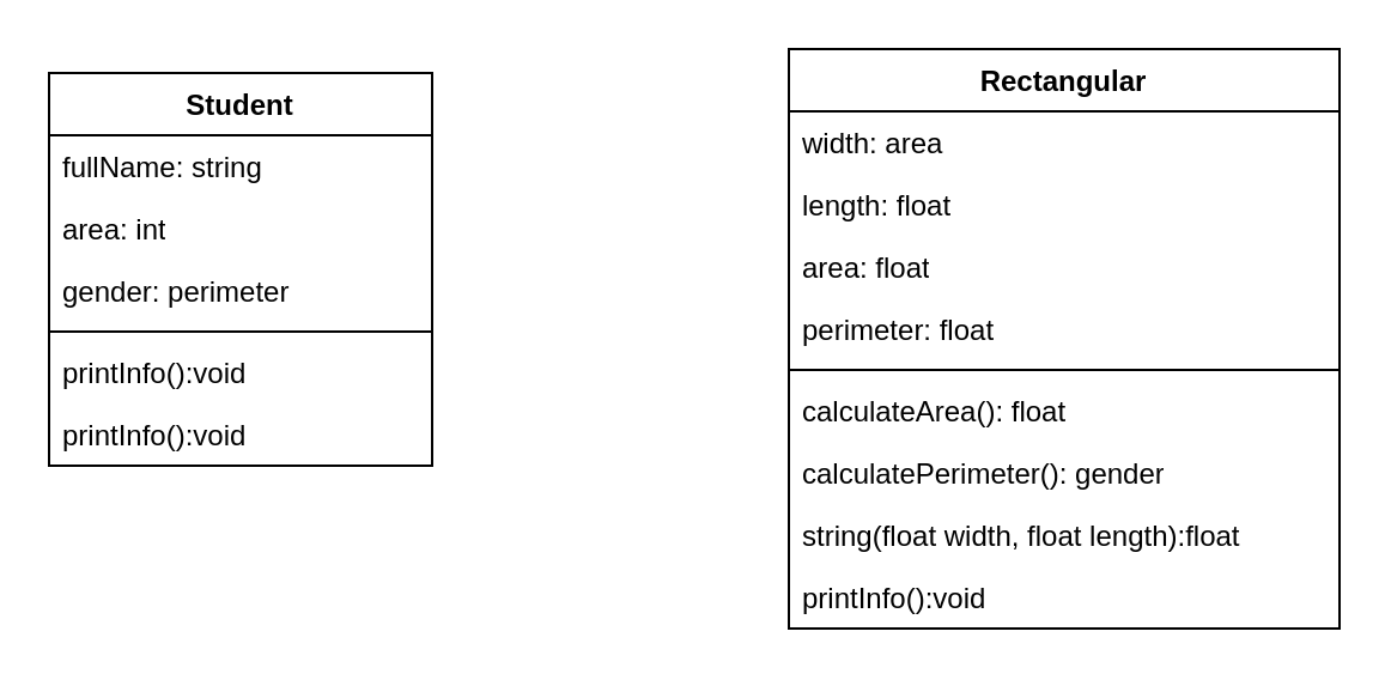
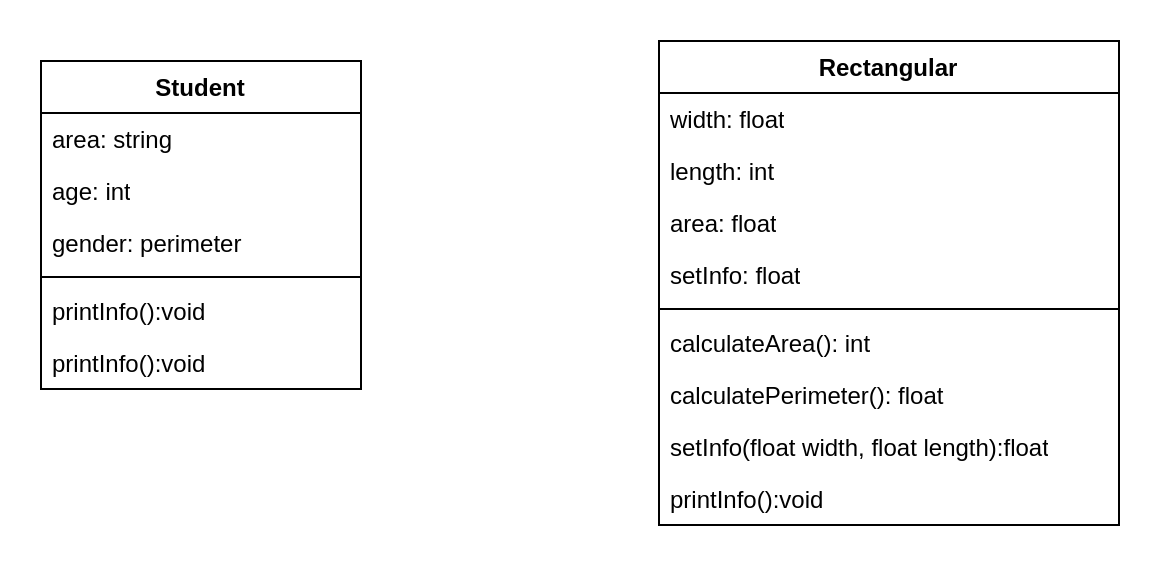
- <mxCell id="10" value="width: area" style="text;strokeColor=none;fillColor=none;align=left;verticalAlign=top;spacingLeft=4;spacingRight=4;overflow=hidden;rotatable=0;points=[[0,0.5],[1,0.5]];portConstraint=eastwest;whiteSpace=wrap;html=1;" vertex="1" parent="9"><mxGeometry y="26" width="230" height="26" as="geometry" /></mxCell>
+ <mxCell id="10" value="width: float" style="text;strokeColor=none;fillColor=none;align=left;verticalAlign=top;spacingLeft=4;spacingRight=4;overflow=hidden;rotatable=0;points=[[0,0.5],[1,0.5]];portConstraint=eastwest;whiteSpace=wrap;html=1;" vertex="1" parent="9"><mxGeometry y="26" width="230" height="26" as="geometry" /></mxCell>
- <mxCell id="3" value="fullName: string" style="text;strokeColor=none;fillColor=none;align=left;verticalAlign=top;spacingLeft=4;spacingRight=4;overflow=hidden;rotatable=0;points=[[0,0.5],[1,0.5]];portConstraint=eastwest;whiteSpace=wrap;html=1;" vertex="1" parent="2"><mxGeometry y="26" width="160" height="26" as="geometry" /></mxCell>
+ <mxCell id="3" value="area: string" style="text;strokeColor=none;fillColor=none;align=left;verticalAlign=top;spacingLeft=4;spacingRight=4;overflow=hidden;rotatable=0;points=[[0,0.5],[1,0.5]];portConstraint=eastwest;whiteSpace=wrap;html=1;" vertex="1" parent="2"><mxGeometry y="26" width="160" height="26" as="geometry" /></mxCell>
- <mxCell id="11" value="length: float" style="text;strokeColor=none;fillColor=none;align=left;verticalAlign=top;spacingLeft=4;spacingRight=4;overflow=hidden;rotatable=0;points=[[0,0.5],[1,0.5]];portConstraint=eastwest;whiteSpace=wrap;html=1;" vertex="1" parent="9"><mxGeometry y="52" width="230" height="26" as="geometry" /></mxCell>
+ <mxCell id="11" value="length: int" style="text;strokeColor=none;fillColor=none;align=left;verticalAlign=top;spacingLeft=4;spacingRight=4;overflow=hidden;rotatable=0;points=[[0,0.5],[1,0.5]];portConstraint=eastwest;whiteSpace=wrap;html=1;" vertex="1" parent="9"><mxGeometry y="52" width="230" height="26" as="geometry" /></mxCell>
- <mxCell id="4" value="area: int" style="text;strokeColor=none;fillColor=none;align=left;verticalAlign=top;spacingLeft=4;spacingRight=4;overflow=hidden;rotatable=0;points=[[0,0.5],[1,0.5]];portConstraint=eastwest;whiteSpace=wrap;html=1;" vertex="1" parent="2"><mxGeometry y="52" width="160" height="26" as="geometry" /></mxCell>
+ <mxCell id="4" value="age: int" style="text;strokeColor=none;fillColor=none;align=left;verticalAlign=top;spacingLeft=4;spacingRight=4;overflow=hidden;rotatable=0;points=[[0,0.5],[1,0.5]];portConstraint=eastwest;whiteSpace=wrap;html=1;" vertex="1" parent="2"><mxGeometry y="52" width="160" height="26" as="geometry" /></mxCell>
- <mxCell id="13" value="perimeter: float" style="text;strokeColor=none;fillColor=none;align=left;verticalAlign=top;spacingLeft=4;spacingRight=4;overflow=hidden;rotatable=0;points=[[0,0.5],[1,0.5]];portConstraint=eastwest;whiteSpace=wrap;html=1;" vertex="1" parent="9"><mxGeometry y="104" width="230" height="26" as="geometry" /></mxCell>
+ <mxCell id="13" value="setInfo: float" style="text;strokeColor=none;fillColor=none;align=left;verticalAlign=top;spacingLeft=4;spacingRight=4;overflow=hidden;rotatable=0;points=[[0,0.5],[1,0.5]];portConstraint=eastwest;whiteSpace=wrap;html=1;" vertex="1" parent="9"><mxGeometry y="104" width="230" height="26" as="geometry" /></mxCell>
- <mxCell id="15" value="calculateArea(): float" style="text;strokeColor=none;fillColor=none;align=left;verticalAlign=top;spacingLeft=4;spacingRight=4;overflow=hidden;rotatable=0;points=[[0,0.5],[1,0.5]];portConstraint=eastwest;whiteSpace=wrap;html=1;" vertex="1" parent="9"><mxGeometry y="138" width="230" height="26" as="geometry" /></mxCell>
+ <mxCell id="15" value="calculateArea(): int" style="text;strokeColor=none;fillColor=none;align=left;verticalAlign=top;spacingLeft=4;spacingRight=4;overflow=hidden;rotatable=0;points=[[0,0.5],[1,0.5]];portConstraint=eastwest;whiteSpace=wrap;html=1;" vertex="1" parent="9"><mxGeometry y="138" width="230" height="26" as="geometry" /></mxCell>
- <mxCell id="16" value="calculatePerimeter(): gender" style="text;strokeColor=none;fillColor=none;align=left;verticalAlign=top;spacingLeft=4;spacingRight=4;overflow=hidden;rotatable=0;points=[[0,0.5],[1,0.5]];portConstraint=eastwest;whiteSpace=wrap;html=1;" vertex="1" parent="9"><mxGeometry y="164" width="230" height="26" as="geometry" /></mxCell>
+ <mxCell id="16" value="calculatePerimeter(): float" style="text;strokeColor=none;fillColor=none;align=left;verticalAlign=top;spacingLeft=4;spacingRight=4;overflow=hidden;rotatable=0;points=[[0,0.5],[1,0.5]];portConstraint=eastwest;whiteSpace=wrap;html=1;" vertex="1" parent="9"><mxGeometry y="164" width="230" height="26" as="geometry" /></mxCell>
- <mxCell id="17" value="string(float width, float length):float" style="text;strokeColor=none;fillColor=none;align=left;verticalAlign=top;spacingLeft=4;spacingRight=4;overflow=hidden;rotatable=0;points=[[0,0.5],[1,0.5]];portConstraint=eastwest;whiteSpace=wrap;html=1;" vertex="1" parent="9"><mxGeometry y="190" width="230" height="26" as="geometry" /></mxCell>
+ <mxCell id="17" value="setInfo(float width, float length):float" style="text;strokeColor=none;fillColor=none;align=left;verticalAlign=top;spacingLeft=4;spacingRight=4;overflow=hidden;rotatable=0;points=[[0,0.5],[1,0.5]];portConstraint=eastwest;whiteSpace=wrap;html=1;" vertex="1" parent="9"><mxGeometry y="190" width="230" height="26" as="geometry" /></mxCell>
